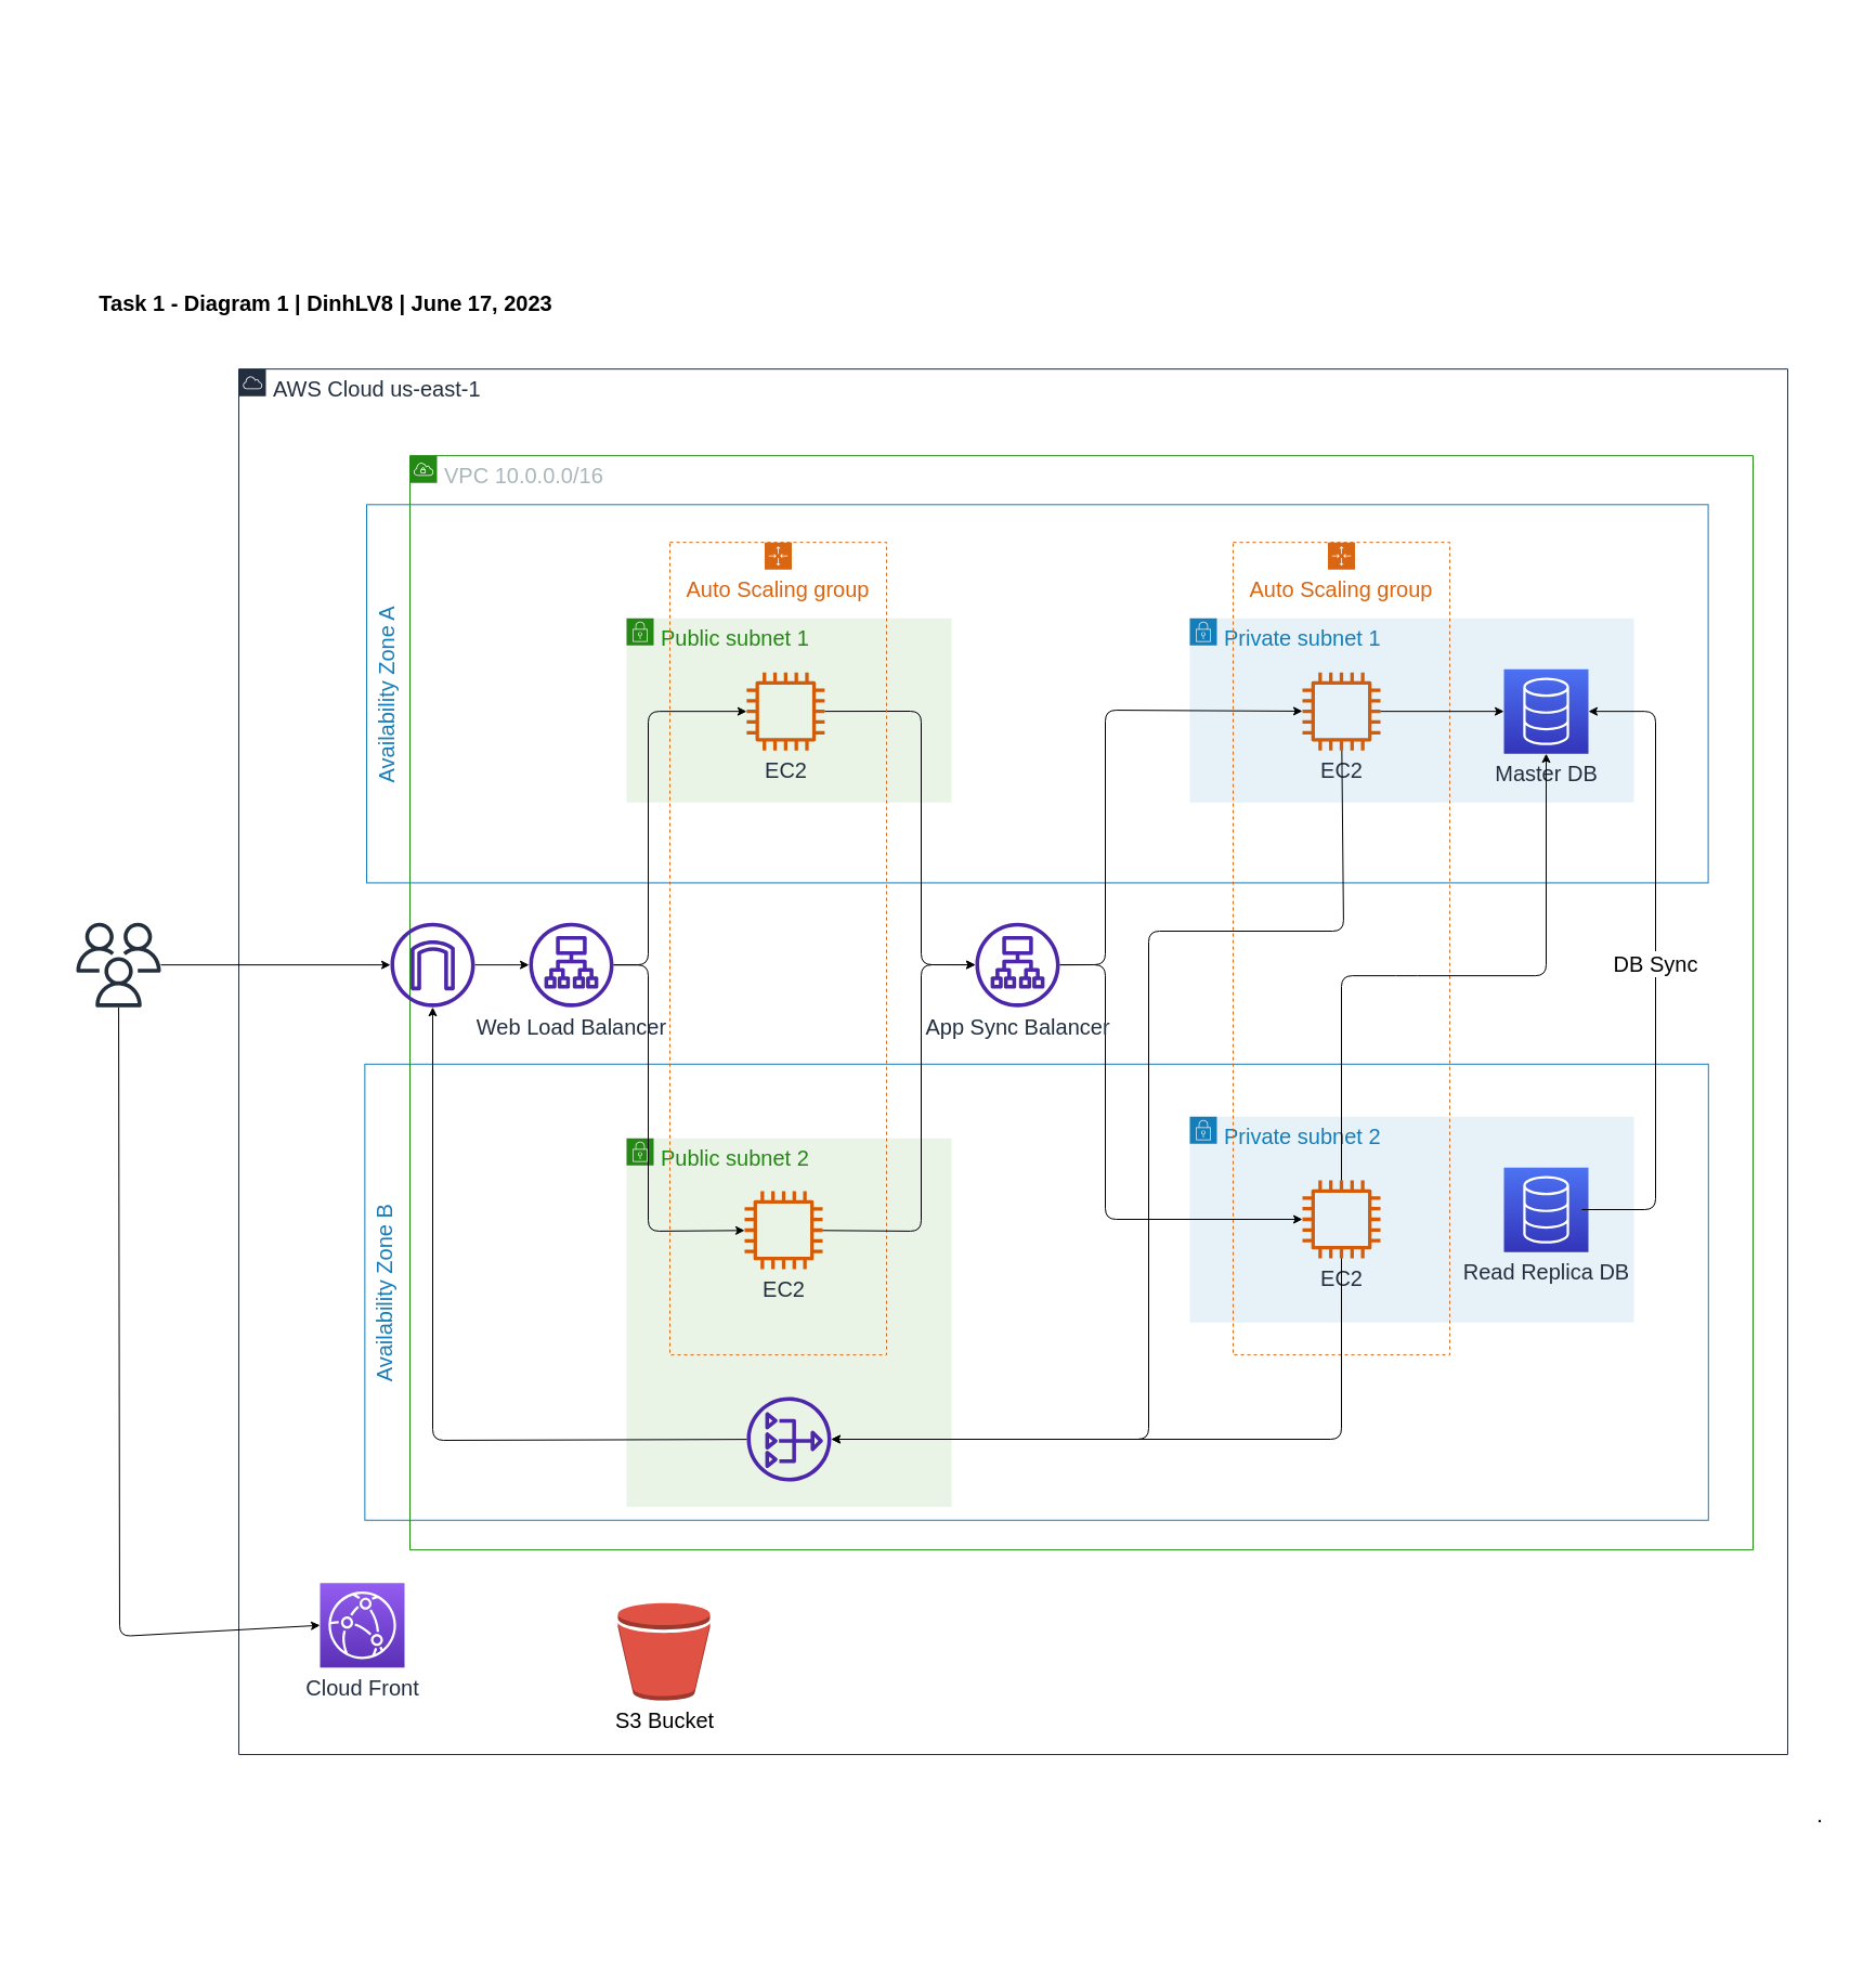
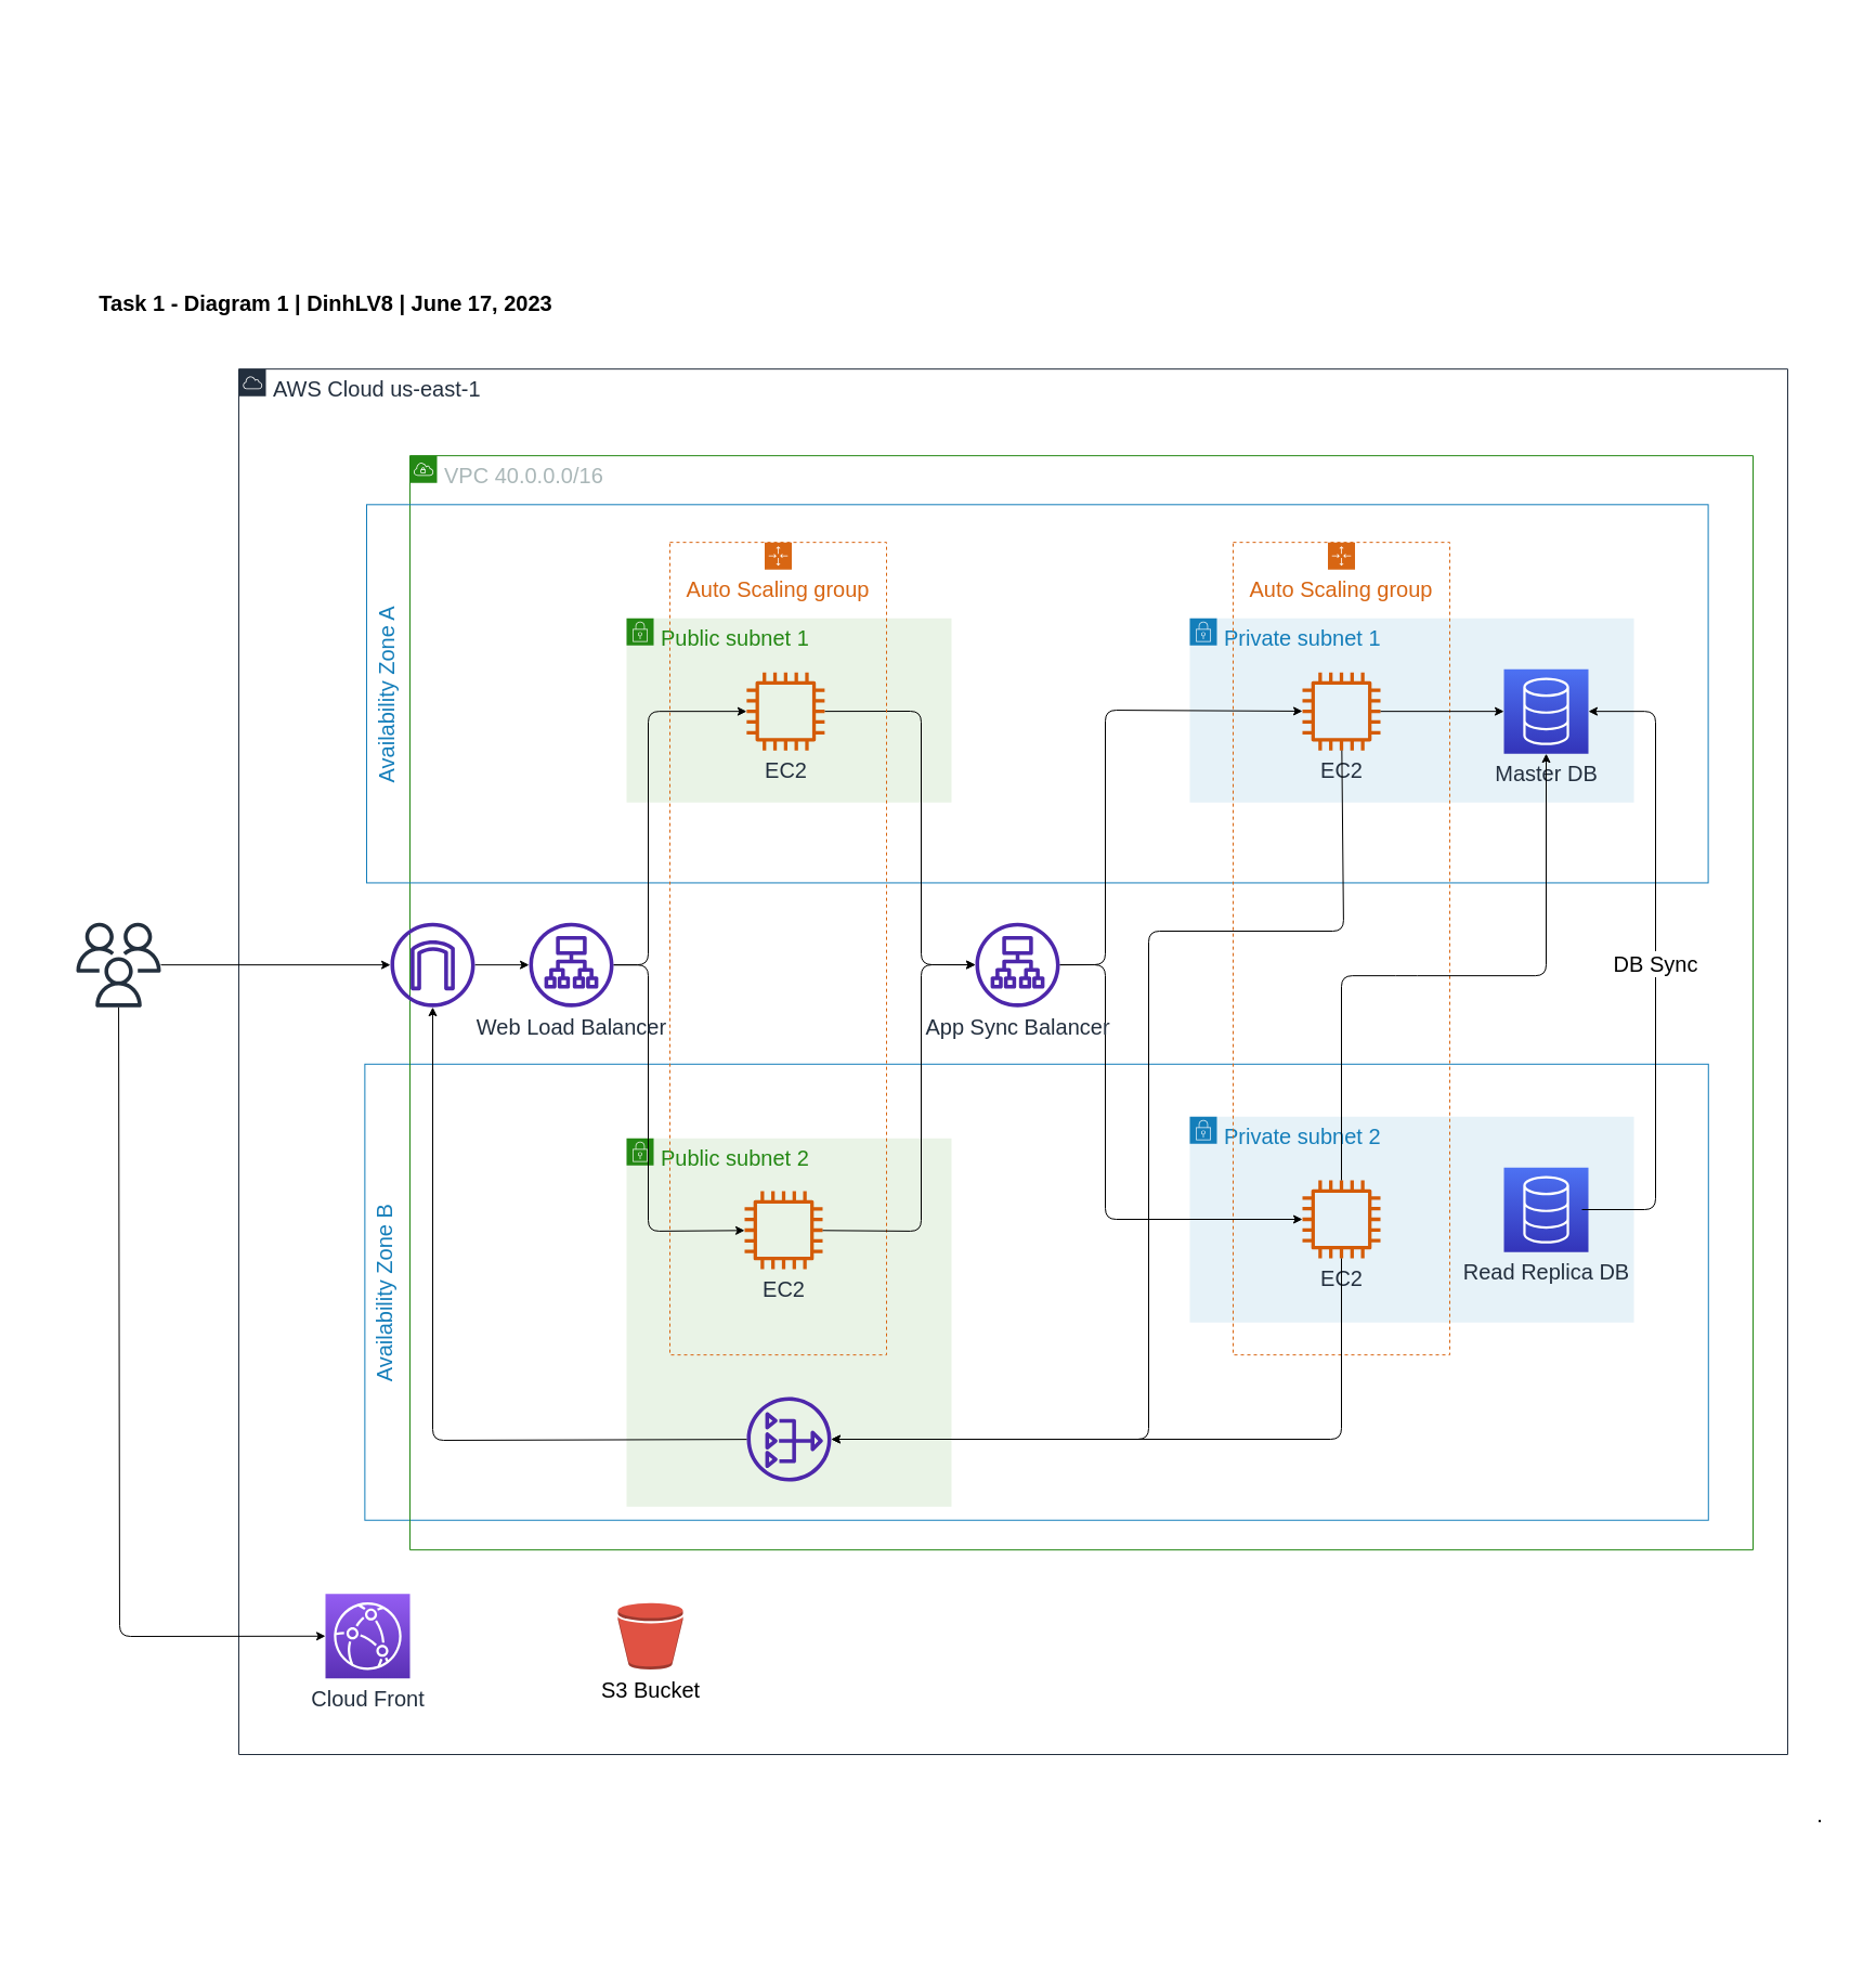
- <mxCell id="5" value="VPC 10.0.0.0/16" style="points=[[0,0],[0.25,0],[0.5,0],[0.75,0],[1,0],[1,0.25],[1,0.5],[1,0.75],[1,1],[0.75,1],[0.5,1],[0.25,1],[0,1],[0,0.75],[0,0.5],[0,0.25]];outlineConnect=0;gradientColor=none;html=1;whiteSpace=wrap;fontSize=20;fontStyle=0;container=1;pointerEvents=0;collapsible=0;recursiveResize=0;shape=mxgraph.aws4.group;grIcon=mxgraph.aws4.group_vpc;strokeColor=#248814;fillColor=none;verticalAlign=top;align=left;spacingLeft=30;fontColor=#AAB7B8;dashed=0;" parent="2" vertex="1"><mxGeometry x="158" y="80" width="1240" height="1010" as="geometry" /></mxCell>
+ <mxCell id="5" value="VPC 40.0.0.0/16" style="points=[[0,0],[0.25,0],[0.5,0],[0.75,0],[1,0],[1,0.25],[1,0.5],[1,0.75],[1,1],[0.75,1],[0.5,1],[0.25,1],[0,1],[0,0.75],[0,0.5],[0,0.25]];outlineConnect=0;gradientColor=none;html=1;whiteSpace=wrap;fontSize=20;fontStyle=0;container=1;pointerEvents=0;collapsible=0;recursiveResize=0;shape=mxgraph.aws4.group;grIcon=mxgraph.aws4.group_vpc;strokeColor=#248814;fillColor=none;verticalAlign=top;align=left;spacingLeft=30;fontColor=#AAB7B8;dashed=0;" parent="2" vertex="1"><mxGeometry x="158" y="80" width="1240" height="1010" as="geometry" /></mxCell>
- <mxCell id="3" value="Cloud Front" style="sketch=0;points=[[0,0,0],[0.25,0,0],[0.5,0,0],[0.75,0,0],[1,0,0],[0,1,0],[0.25,1,0],[0.5,1,0],[0.75,1,0],[1,1,0],[0,0.25,0],[0,0.5,0],[0,0.75,0],[1,0.25,0],[1,0.5,0],[1,0.75,0]];outlineConnect=0;fontColor=#232F3E;gradientColor=#945DF2;gradientDirection=north;fillColor=#5A30B5;strokeColor=#ffffff;dashed=0;verticalLabelPosition=bottom;verticalAlign=top;align=center;html=1;fontSize=20;fontStyle=0;aspect=fixed;shape=mxgraph.aws4.resourceIcon;resIcon=mxgraph.aws4.cloudfront;rounded=0;" parent="2" vertex="1"><mxGeometry x="75" y="1120.6" width="78" height="78" as="geometry" /></mxCell>
+ <mxCell id="3" value="Cloud Front" style="sketch=0;points=[[0,0,0],[0.25,0,0],[0.5,0,0],[0.75,0,0],[1,0,0],[0,1,0],[0.25,1,0],[0.5,1,0],[0.75,1,0],[1,1,0],[0,0.25,0],[0,0.5,0],[0,0.75,0],[1,0.25,0],[1,0.5,0],[1,0.75,0]];outlineConnect=0;fontColor=#232F3E;gradientColor=#945DF2;gradientDirection=north;fillColor=#5A30B5;strokeColor=#ffffff;dashed=0;verticalLabelPosition=bottom;verticalAlign=top;align=center;html=1;fontSize=20;fontStyle=0;aspect=fixed;shape=mxgraph.aws4.resourceIcon;resIcon=mxgraph.aws4.cloudfront;rounded=0;" parent="2" vertex="1"><mxGeometry x="80" y="1130.6" width="78" height="78" as="geometry" /></mxCell>
- <mxCell id="36" value="S3 Bucket" style="outlineConnect=0;dashed=0;verticalLabelPosition=bottom;verticalAlign=top;align=center;html=1;shape=mxgraph.aws3.bucket;fillColor=#E05243;gradientColor=none;rounded=0;fontSize=20;" parent="2" vertex="1"><mxGeometry x="350" y="1138.85" width="85" height="90" as="geometry" /></mxCell>
+ <mxCell id="36" value="S3 Bucket" style="outlineConnect=0;dashed=0;verticalLabelPosition=bottom;verticalAlign=top;align=center;html=1;shape=mxgraph.aws3.bucket;fillColor=#E05243;gradientColor=none;rounded=0;fontSize=20;" parent="2" vertex="1"><mxGeometry x="350" y="1138.85" width="60" height="61.5" as="geometry" /></mxCell>
